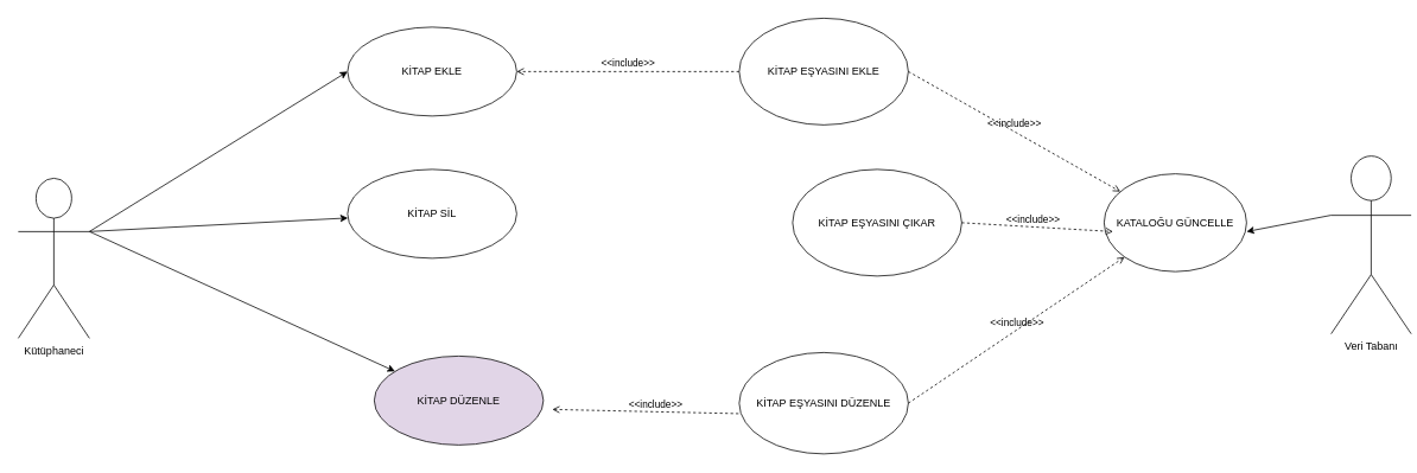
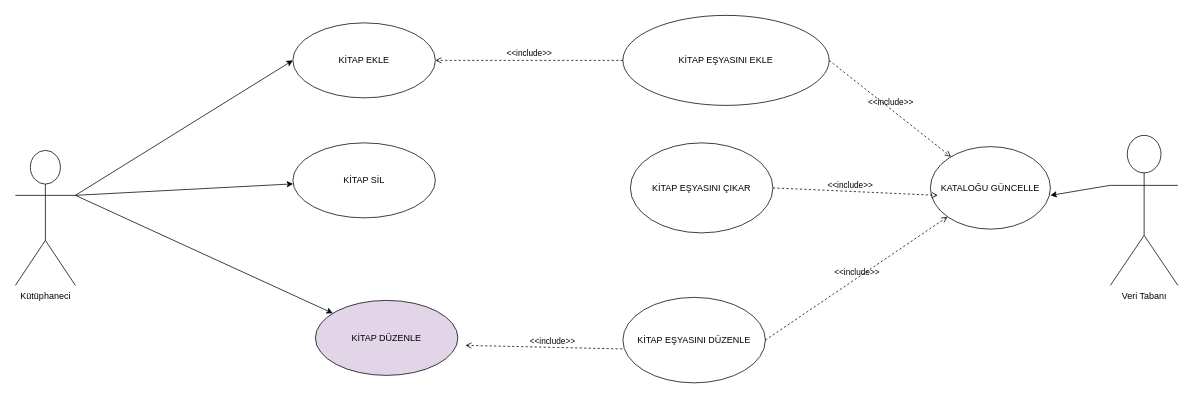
- <mxCell id="10" value="KİTAP EŞYASINI EKLE" style="ellipse;whiteSpace=wrap;html=1;" vertex="1" parent="1"><mxGeometry x="830" y="20" width="190" height="120" as="geometry" /></mxCell>
+ <mxCell id="10" value="KİTAP EŞYASINI EKLE" style="ellipse;whiteSpace=wrap;html=1;" vertex="1" parent="1"><mxGeometry x="830" y="20" width="275" height="120" as="geometry" /></mxCell>
- <mxCell id="9" value="KİTAP EŞYASINI ÇIKAR" style="ellipse;whiteSpace=wrap;html=1;" vertex="1" parent="1"><mxGeometry x="890" y="190" width="190" height="120" as="geometry" /></mxCell>
+ <mxCell id="9" value="KİTAP EŞYASINI ÇIKAR" style="ellipse;whiteSpace=wrap;html=1;" vertex="1" parent="1"><mxGeometry x="840" y="190" width="190" height="120" as="geometry" /></mxCell>
- <mxCell id="15" value="Veri Tabanı" style="shape=umlActor;html=1;verticalLabelPosition=bottom;verticalAlign=top;align=center;" vertex="1" parent="1"><mxGeometry x="1495" y="175" width="90" height="200" as="geometry" /></mxCell>
+ <mxCell id="15" value="Veri Tabanı" style="shape=umlActor;html=1;verticalLabelPosition=bottom;verticalAlign=top;align=center;" vertex="1" parent="1"><mxGeometry x="1480" y="180" width="90" height="200" as="geometry" /></mxCell>
